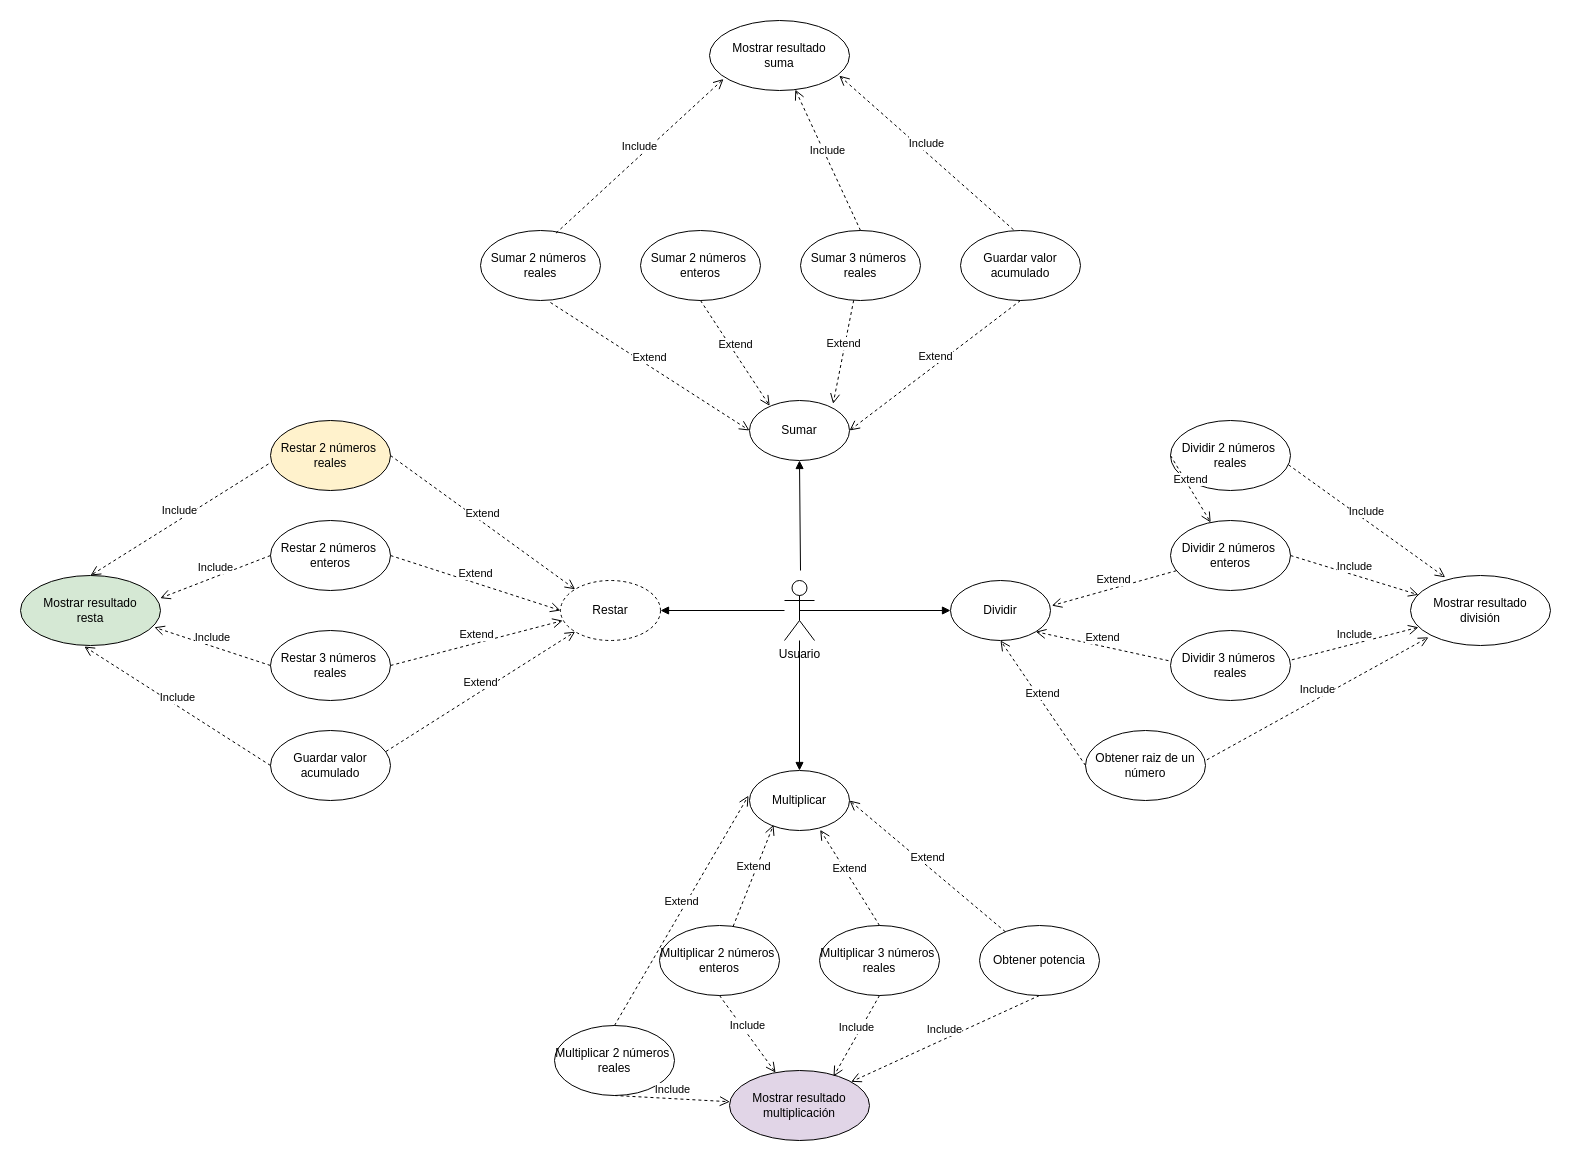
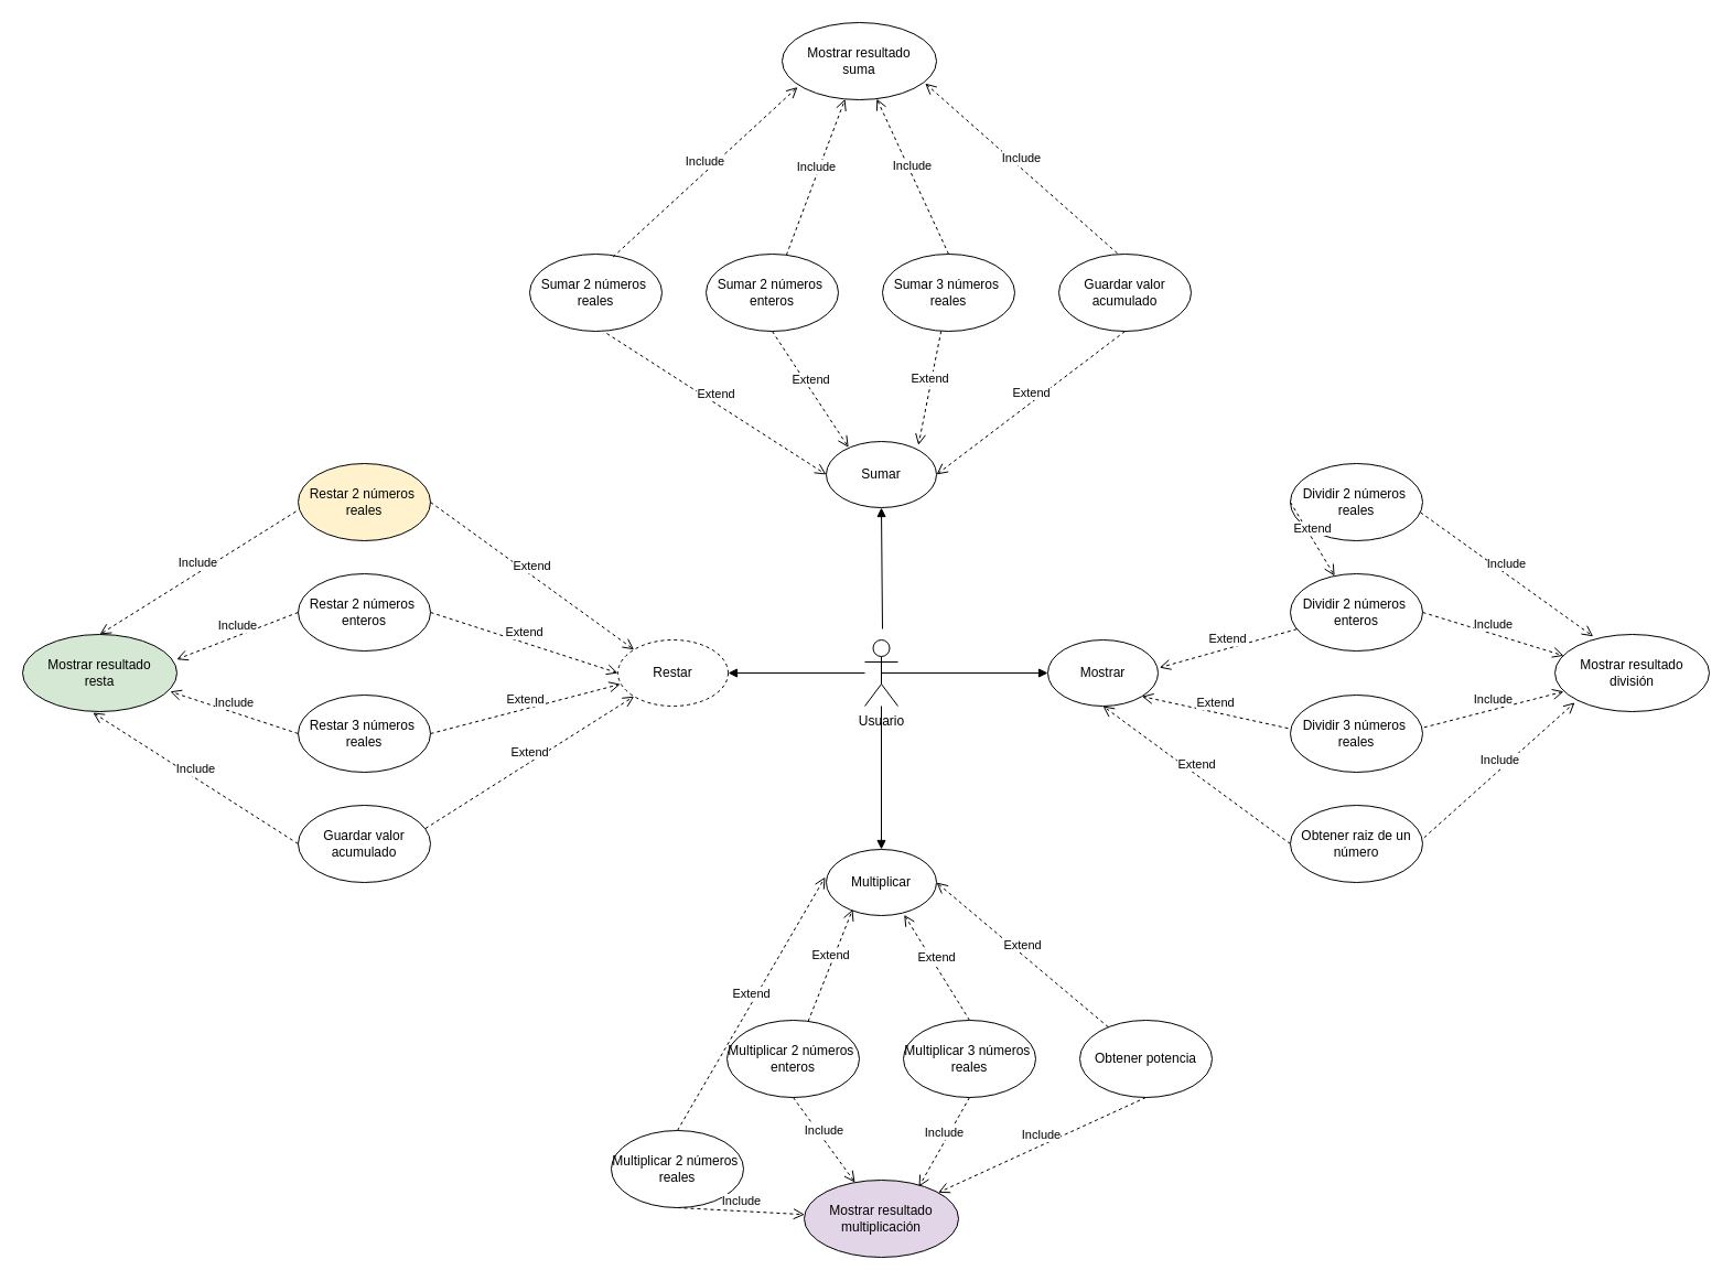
+ <mxCell id="43" value="Include" style="html=1;verticalAlign=bottom;endArrow=open;dashed=1;endSize=8;rounded=0;" edge="1" parent="1" source="12" target="44"><mxGeometry relative="1" as="geometry"><mxPoint x="830" y="320" as="sourcePoint" /><mxPoint x="710" y="80" as="targetPoint" /></mxGeometry></mxCell>
- <mxCell id="6" value="Dividir" style="ellipse;whiteSpace=wrap;html=1;" vertex="1" parent="1"><mxGeometry x="950" y="580" width="100" height="60" as="geometry" /></mxCell>
+ <mxCell id="6" value="Mostrar" style="ellipse;whiteSpace=wrap;html=1;" vertex="1" parent="1"><mxGeometry x="950" y="580" width="100" height="60" as="geometry" /></mxCell>
- <mxCell id="30" value="Obtener raiz de un número" style="ellipse;whiteSpace=wrap;html=1;" vertex="1" parent="1"><mxGeometry x="1085" y="730" width="120" height="70" as="geometry" /></mxCell>
+ <mxCell id="30" value="Obtener raiz de un número" style="ellipse;whiteSpace=wrap;html=1;" vertex="1" parent="1"><mxGeometry x="1170" y="730" width="120" height="70" as="geometry" /></mxCell>
